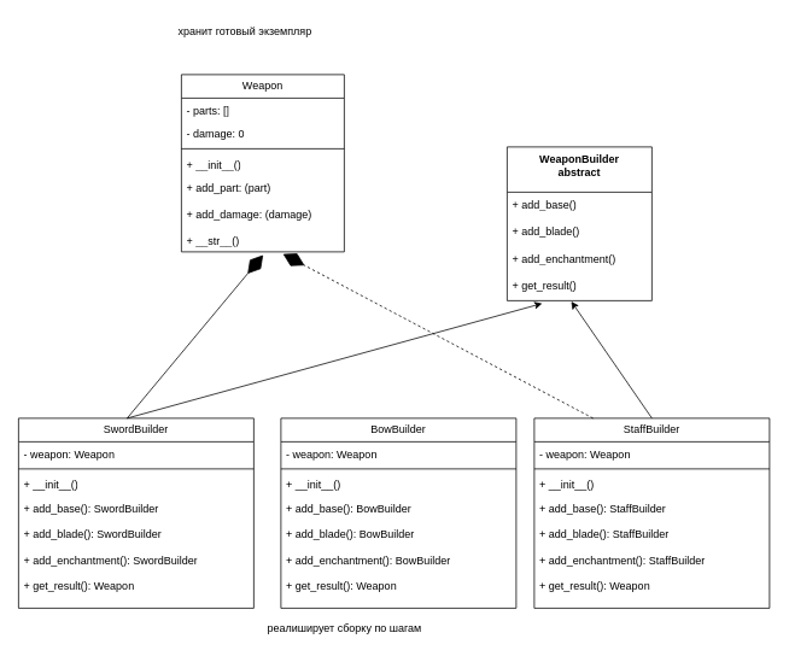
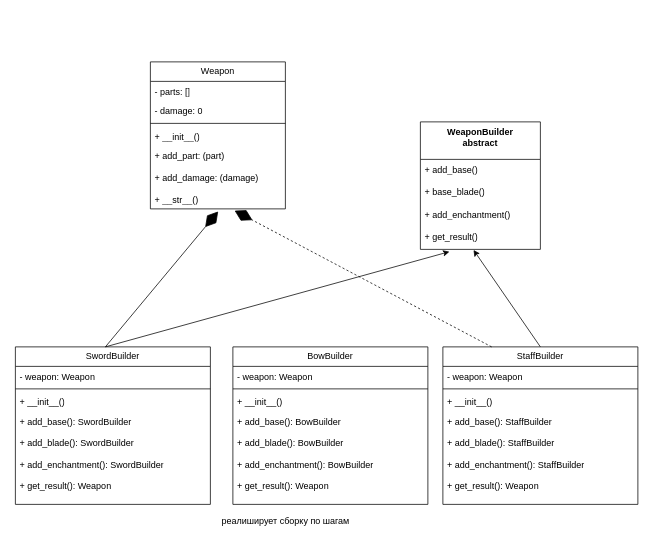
- <mxCell id="33" value="хранит готовый экземпляр" style="text;html=1;align=center;verticalAlign=middle;resizable=0;points=[];autosize=1;strokeColor=none;fillColor=none;" vertex="1" parent="1"><mxGeometry x="190" y="20" width="160" height="30" as="geometry" /></mxCell>
- <mxCell id="11" value="+ add_blade()" style="text;strokeColor=none;fillColor=none;align=left;verticalAlign=top;spacingLeft=4;spacingRight=4;overflow=hidden;rotatable=0;points=[[0,0.5],[1,0.5]];portConstraint=eastwest;whiteSpace=wrap;html=1;" vertex="1" parent="9"><mxGeometry y="80" width="160" height="30" as="geometry" /></mxCell>
+ <mxCell id="11" value="+ base_blade()" style="text;strokeColor=none;fillColor=none;align=left;verticalAlign=top;spacingLeft=4;spacingRight=4;overflow=hidden;rotatable=0;points=[[0,0.5],[1,0.5]];portConstraint=eastwest;whiteSpace=wrap;html=1;" vertex="1" parent="9"><mxGeometry y="80" width="160" height="30" as="geometry" /></mxCell>
